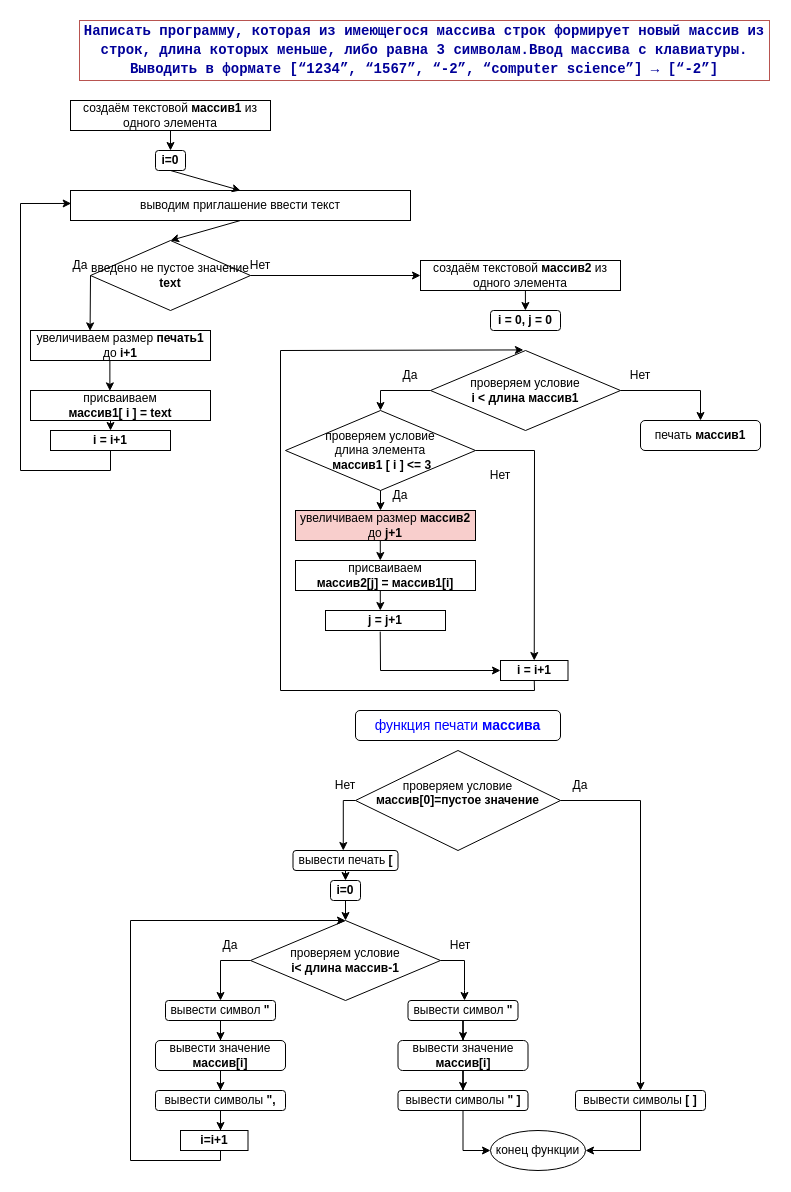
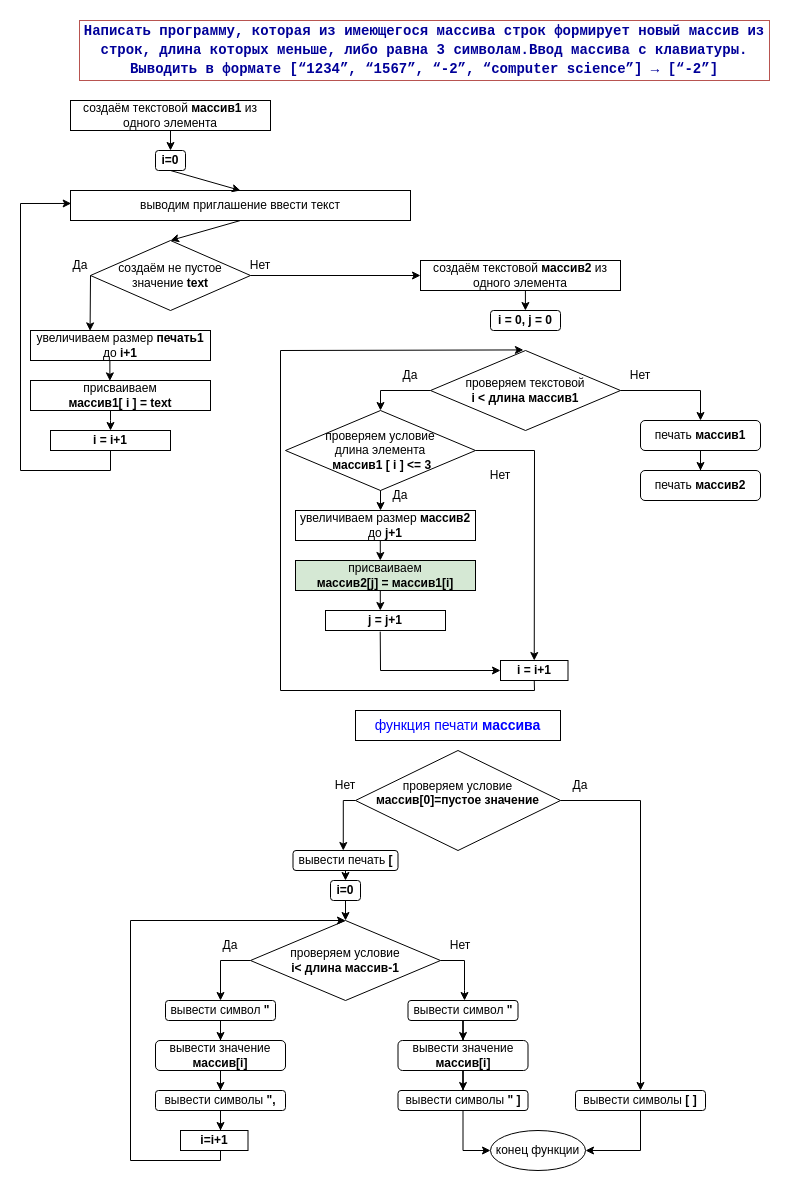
- <mxCell id="6" value="введено не пустое значение &lt;b&gt;text&lt;/b&gt;" style="rhombus;whiteSpace=wrap;html=1;" vertex="1" parent="1"><mxGeometry x="90" y="240" width="160" height="70" as="geometry" /></mxCell>
+ <mxCell id="6" value="создаём не пустое значение &lt;b&gt;text&lt;/b&gt;" style="rhombus;whiteSpace=wrap;html=1;" vertex="1" parent="1"><mxGeometry x="90" y="240" width="160" height="70" as="geometry" /></mxCell>
- <mxCell id="24" value="&lt;div&gt;проверяем условие&lt;/div&gt;&lt;div&gt;&lt;b&gt;i &amp;lt; длина&lt;/b&gt; &lt;b&gt;массив1&lt;/b&gt;&lt;br&gt;&lt;/div&gt;" style="rhombus;whiteSpace=wrap;html=1;" vertex="1" parent="1"><mxGeometry x="430" y="350" width="190" height="80" as="geometry" /></mxCell>
+ <mxCell id="24" value="&lt;div&gt;проверяем текстовой&lt;/div&gt;&lt;div&gt;&lt;b&gt;i &amp;lt; длина&lt;/b&gt; &lt;b&gt;массив1&lt;/b&gt;&lt;br&gt;&lt;/div&gt;" style="rhombus;whiteSpace=wrap;html=1;" vertex="1" parent="1"><mxGeometry x="430" y="350" width="190" height="80" as="geometry" /></mxCell>
- <mxCell id="12" value="&lt;div&gt;присваиваем &lt;br&gt;&lt;/div&gt;&lt;div&gt;&lt;b&gt;массив1[ i ] = text&lt;/b&gt;&lt;/div&gt; " style="rounded=0;whiteSpace=wrap;html=1;" vertex="1" parent="1"><mxGeometry x="30" y="390" width="180" height="30" as="geometry" /></mxCell>
+ <mxCell id="12" value="&lt;div&gt;присваиваем &lt;br&gt;&lt;/div&gt;&lt;div&gt;&lt;b&gt;массив1[ i ] = text&lt;/b&gt;&lt;/div&gt; " style="rounded=0;whiteSpace=wrap;html=1;" vertex="1" parent="1"><mxGeometry x="30" y="380" width="180" height="30" as="geometry" /></mxCell>
+ <mxCell id="40" style="edgeStyle=orthogonalEdgeStyle;rounded=0;orthogonalLoop=1;jettySize=auto;html=1;" edge="1" parent="1" source="41" target="42"><mxGeometry relative="1" as="geometry" /></mxCell>
+ <mxCell id="42" value="печать&lt;b&gt; массив2&lt;/b&gt;" style="rounded=1;whiteSpace=wrap;html=1;" vertex="1" parent="1"><mxGeometry x="640" y="470" width="120" height="30" as="geometry" /></mxCell>
- <mxCell id="21" value="увеличиваем размер &lt;b&gt;массив2&lt;/b&gt; до &lt;b&gt;j+1&lt;/b&gt;" style="rounded=0;whiteSpace=wrap;html=1;fillColor=#f8cecc;" vertex="1" parent="1"><mxGeometry x="295" y="510" width="180" height="30" as="geometry" /></mxCell>
+ <mxCell id="21" value="увеличиваем размер &lt;b&gt;массив2&lt;/b&gt; до &lt;b&gt;j+1&lt;/b&gt;" style="rounded=0;whiteSpace=wrap;html=1;" vertex="1" parent="1"><mxGeometry x="295" y="510" width="180" height="30" as="geometry" /></mxCell>
- <mxCell id="22" value="&lt;div&gt;присваиваем &lt;b&gt;&lt;br&gt;&lt;/b&gt;&lt;/div&gt;&lt;div&gt;&lt;b&gt;массив2[j] =&lt;/b&gt;&lt;b&gt; массив1[i]&lt;/b&gt;&lt;/div&gt; " style="rounded=0;whiteSpace=wrap;html=1;" vertex="1" parent="1"><mxGeometry x="295" y="560" width="180" height="30" as="geometry" /></mxCell>
+ <mxCell id="22" value="&lt;div&gt;присваиваем &lt;b&gt;&lt;br&gt;&lt;/b&gt;&lt;/div&gt;&lt;div&gt;&lt;b&gt;массив2[j] =&lt;/b&gt;&lt;b&gt; массив1[i]&lt;/b&gt;&lt;/div&gt; " style="rounded=0;whiteSpace=wrap;html=1;fillColor=#d5e8d4;" vertex="1" parent="1"><mxGeometry x="295" y="560" width="180" height="30" as="geometry" /></mxCell>
- <mxCell id="44" value="&lt;font style=&quot;font-size: 14px;&quot; color=&quot;#0000ff&quot;&gt;функция печати&lt;b&gt; массива&lt;/b&gt;&lt;/font&gt;" style="rounded=1;whiteSpace=wrap;html=1;" vertex="1" parent="1"><mxGeometry x="355" y="710" width="205" height="30" as="geometry" /></mxCell>
+ <mxCell id="44" value="&lt;font style=&quot;font-size: 14px;&quot; color=&quot;#0000ff&quot;&gt;функция печати&lt;b&gt; массива&lt;/b&gt;&lt;/font&gt;" style="whiteSpace=wrap;html=1;rounded=0;" vertex="1" parent="1"><mxGeometry x="355" y="710" width="205" height="30" as="geometry" /></mxCell>
